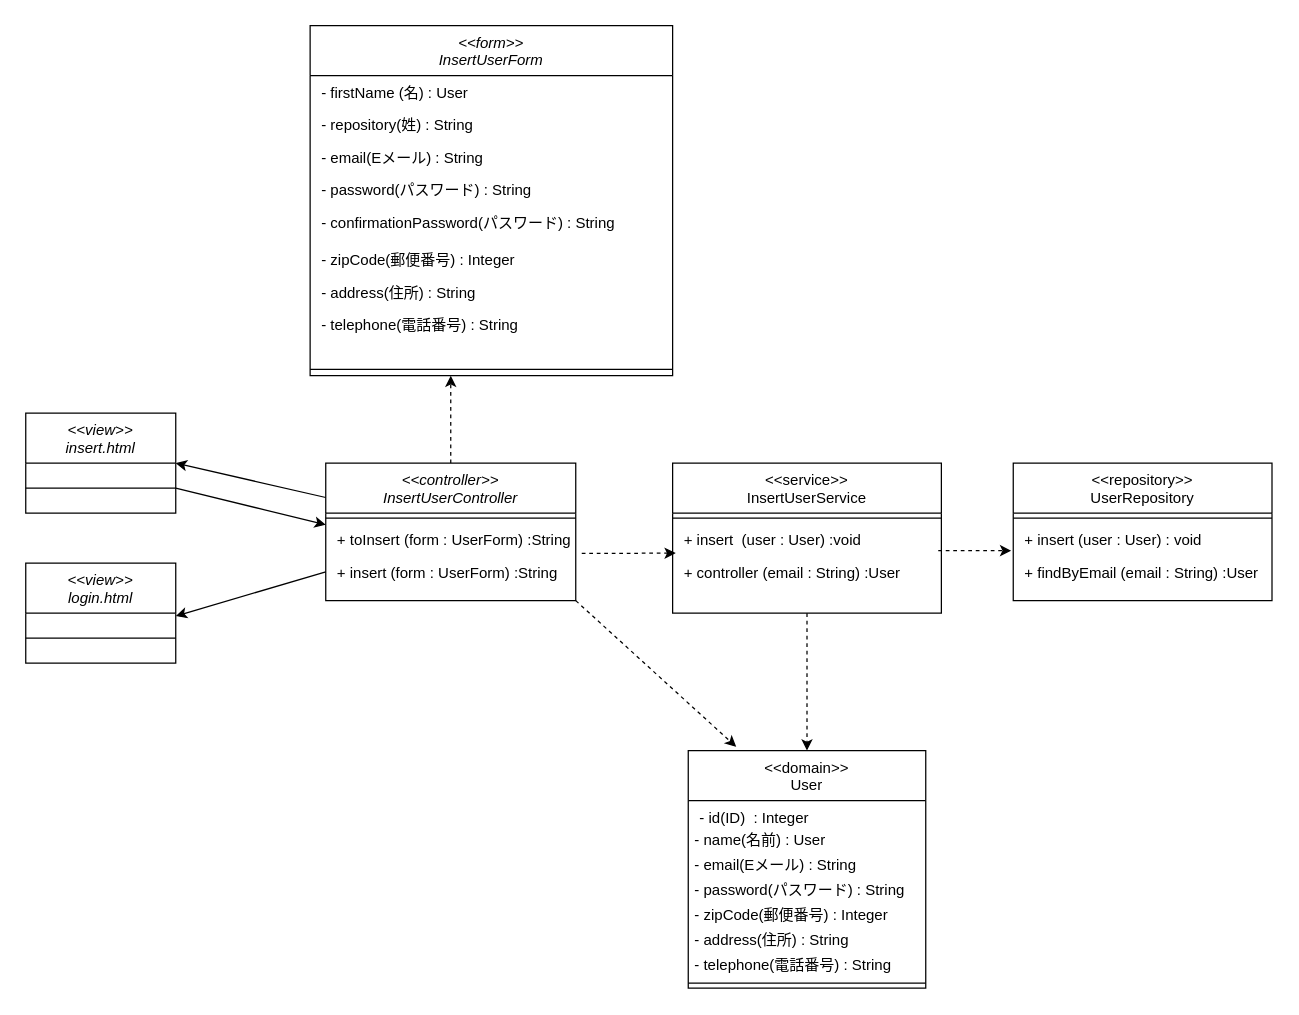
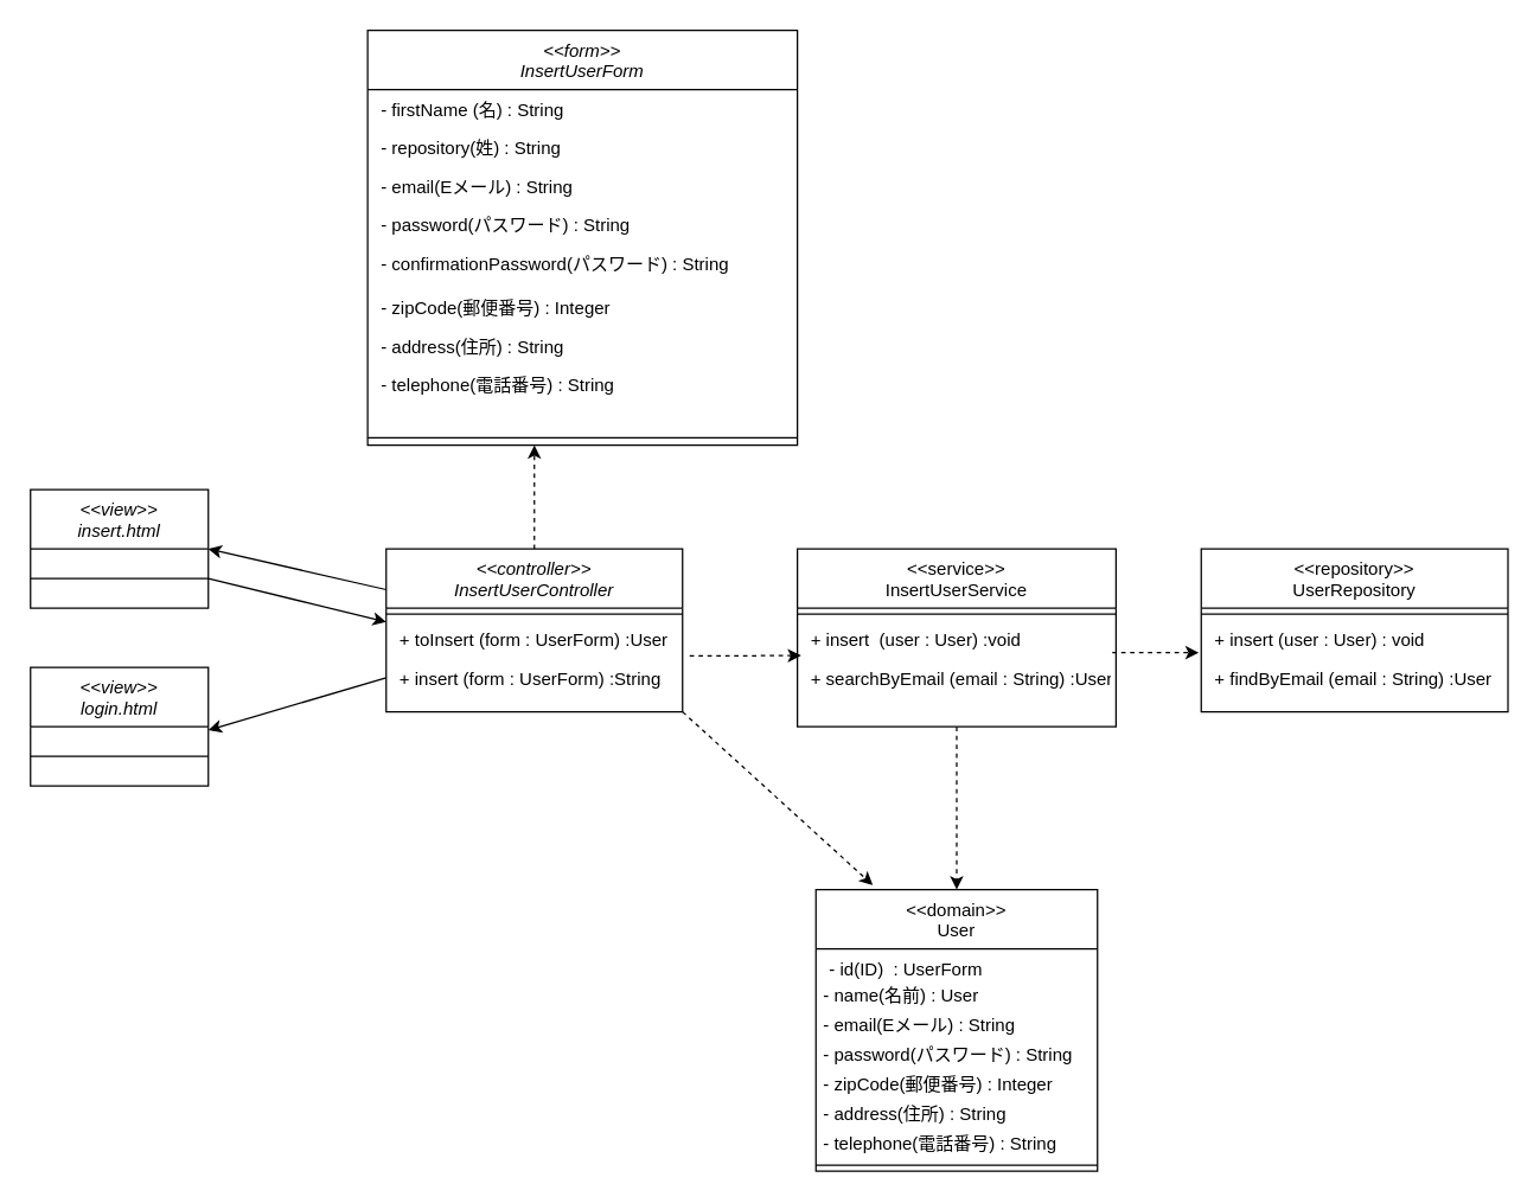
- <mxCell id="28" value=" - firstName (名) : User" style="text;align=left;verticalAlign=top;spacingLeft=4;spacingRight=4;overflow=hidden;rotatable=0;points=[[0,0.5],[1,0.5]];portConstraint=eastwest;rounded=0;shadow=0;html=0;" vertex="1" parent="27"><mxGeometry y="40" width="290" height="26" as="geometry" /></mxCell>
+ <mxCell id="28" value=" - firstName (名) : String" style="text;align=left;verticalAlign=top;spacingLeft=4;spacingRight=4;overflow=hidden;rotatable=0;points=[[0,0.5],[1,0.5]];portConstraint=eastwest;rounded=0;shadow=0;html=0;" vertex="1" parent="27"><mxGeometry y="40" width="290" height="26" as="geometry" /></mxCell>
- <mxCell id="6" value=" + toInsert (form : UserForm) :String" style="text;align=left;verticalAlign=top;spacingLeft=4;spacingRight=4;overflow=hidden;rotatable=0;points=[[0,0.5],[1,0.5]];portConstraint=eastwest;" parent="4" vertex="1"><mxGeometry y="48" width="200" height="26" as="geometry" /></mxCell>
+ <mxCell id="6" value=" + toInsert (form : UserForm) :User" style="text;align=left;verticalAlign=top;spacingLeft=4;spacingRight=4;overflow=hidden;rotatable=0;points=[[0,0.5],[1,0.5]];portConstraint=eastwest;" parent="4" vertex="1"><mxGeometry y="48" width="200" height="26" as="geometry" /></mxCell>
- <mxCell id="25" value=" + controller (email : String) :User" style="text;align=left;verticalAlign=top;spacingLeft=4;spacingRight=4;overflow=hidden;rotatable=0;points=[[0,0.5],[1,0.5]];portConstraint=eastwest;" parent="22" vertex="1"><mxGeometry y="74" width="215" height="26" as="geometry" /></mxCell>
+ <mxCell id="25" value=" + searchByEmail (email : String) :User" style="text;align=left;verticalAlign=top;spacingLeft=4;spacingRight=4;overflow=hidden;rotatable=0;points=[[0,0.5],[1,0.5]];portConstraint=eastwest;" parent="22" vertex="1"><mxGeometry y="74" width="215" height="26" as="geometry" /></mxCell>
- <mxCell id="13" value=" - id(ID)  : Integer" style="text;align=left;verticalAlign=top;spacingLeft=4;spacingRight=4;overflow=hidden;rotatable=0;points=[[0,0.5],[1,0.5]];portConstraint=eastwest;" parent="12" vertex="1"><mxGeometry y="40" width="190" height="22" as="geometry" /></mxCell>
+ <mxCell id="13" value=" - id(ID)  : UserForm" style="text;align=left;verticalAlign=top;spacingLeft=4;spacingRight=4;overflow=hidden;rotatable=0;points=[[0,0.5],[1,0.5]];portConstraint=eastwest;" parent="12" vertex="1"><mxGeometry y="40" width="190" height="22" as="geometry" /></mxCell>
